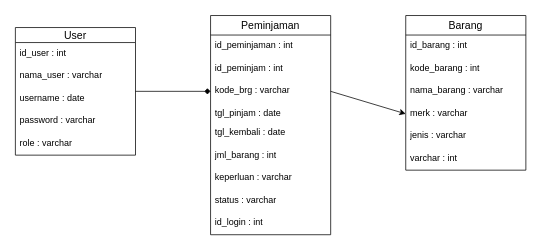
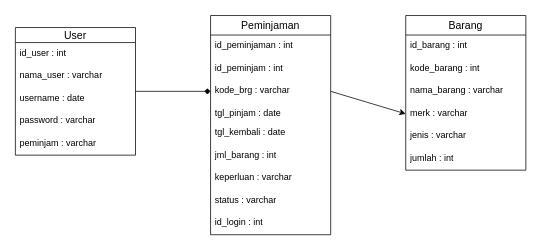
- <mxCell id="7" value="role : varchar" style="text;strokeColor=none;fillColor=none;spacingLeft=4;spacingRight=4;overflow=hidden;rotatable=0;points=[[0,0.5],[1,0.5]];portConstraint=eastwest;fontSize=12;whiteSpace=wrap;html=1;" parent="2" vertex="1"><mxGeometry y="140" width="160" height="30" as="geometry" /></mxCell>
+ <mxCell id="7" value="peminjam : varchar" style="text;strokeColor=none;fillColor=none;spacingLeft=4;spacingRight=4;overflow=hidden;rotatable=0;points=[[0,0.5],[1,0.5]];portConstraint=eastwest;fontSize=12;whiteSpace=wrap;html=1;" parent="2" vertex="1"><mxGeometry y="140" width="160" height="30" as="geometry" /></mxCell>
- <mxCell id="14" value="varchar : int" style="text;strokeColor=none;fillColor=none;spacingLeft=4;spacingRight=4;overflow=hidden;rotatable=0;points=[[0,0.5],[1,0.5]];portConstraint=eastwest;fontSize=12;whiteSpace=wrap;html=1;" parent="8" vertex="1"><mxGeometry y="176" width="160" height="30" as="geometry" /></mxCell>
+ <mxCell id="14" value="jumlah : int" style="text;strokeColor=none;fillColor=none;spacingLeft=4;spacingRight=4;overflow=hidden;rotatable=0;points=[[0,0.5],[1,0.5]];portConstraint=eastwest;fontSize=12;whiteSpace=wrap;html=1;" parent="8" vertex="1"><mxGeometry y="176" width="160" height="30" as="geometry" /></mxCell>
